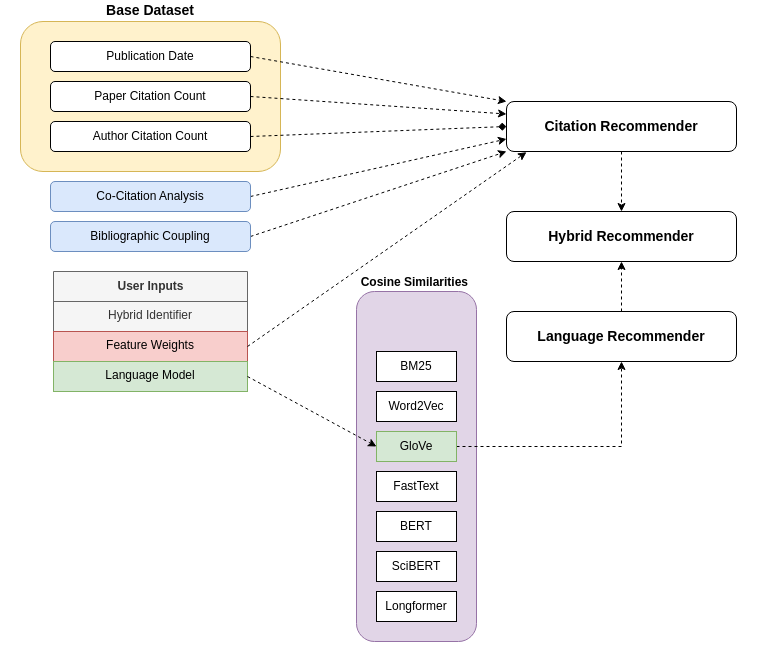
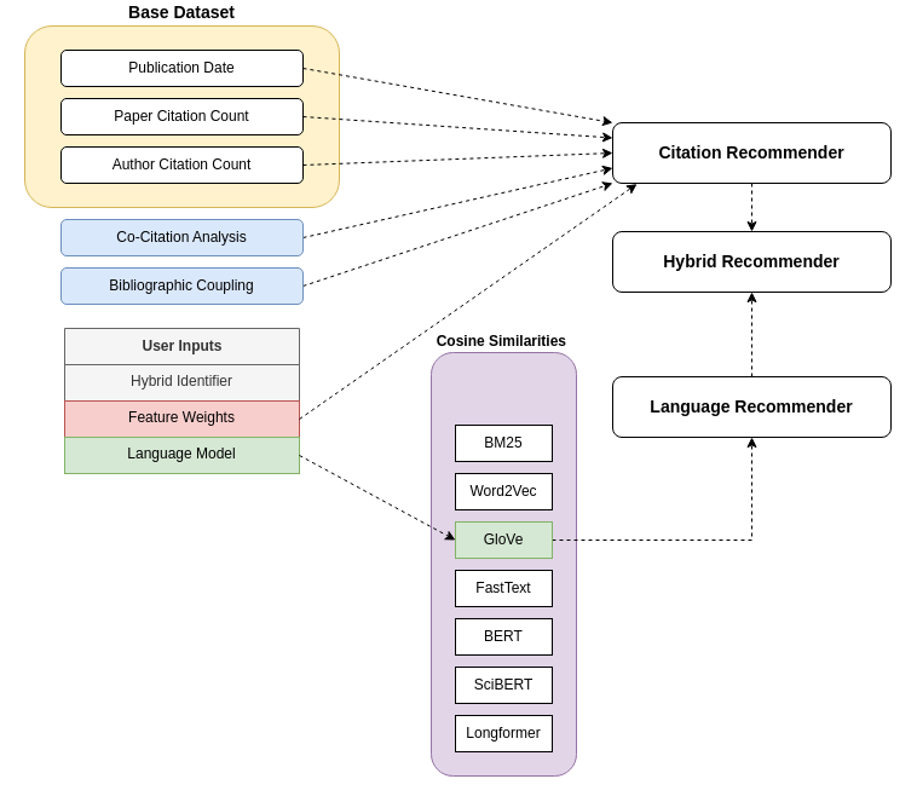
- <mxCell id="7" style="edgeStyle=none;html=1;entryX=0;entryY=0.5;entryDx=0;entryDy=0;exitX=1;exitY=0.5;exitDx=0;exitDy=0;dashed=1;endArrow=diamond;" parent="1" source="8" target="14" edge="1"><mxGeometry relative="1" as="geometry" /></mxCell>
+ <mxCell id="7" style="edgeStyle=none;html=1;entryX=0;entryY=0.5;entryDx=0;entryDy=0;exitX=1;exitY=0.5;exitDx=0;exitDy=0;dashed=1;" parent="1" source="8" target="14" edge="1"><mxGeometry relative="1" as="geometry" /></mxCell>
- <mxCell id="26" value="&lt;b&gt;&lt;font style=&quot;font-size: 14px;&quot;&gt;Hybrid Recommender&lt;/font&gt;&lt;/b&gt;" style="rounded=1;whiteSpace=wrap;html=1;" parent="1" vertex="1"><mxGeometry x="506" y="210" width="230" height="50" as="geometry" /></mxCell>
+ <mxCell id="26" value="&lt;b&gt;&lt;font style=&quot;font-size: 14px;&quot;&gt;Hybrid Recommender&lt;/font&gt;&lt;/b&gt;" style="rounded=1;whiteSpace=wrap;html=1;" parent="1" vertex="1"><mxGeometry x="506" y="190" width="230" height="50" as="geometry" /></mxCell>
